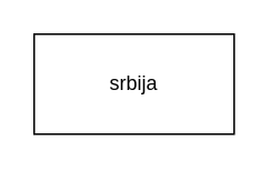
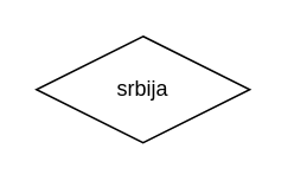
- <mxCell id="2" value="srbija" style="rounded=0;whiteSpace=wrap;html=1;" vertex="1" parent="1"><mxGeometry x="20" y="20" width="120" height="60" as="geometry" /></mxCell>
+ <mxCell id="2" value="srbija" style="rhombus;whiteSpace=wrap;html=1;" vertex="1" parent="1"><mxGeometry x="20" y="20" width="120" height="60" as="geometry" /></mxCell>
